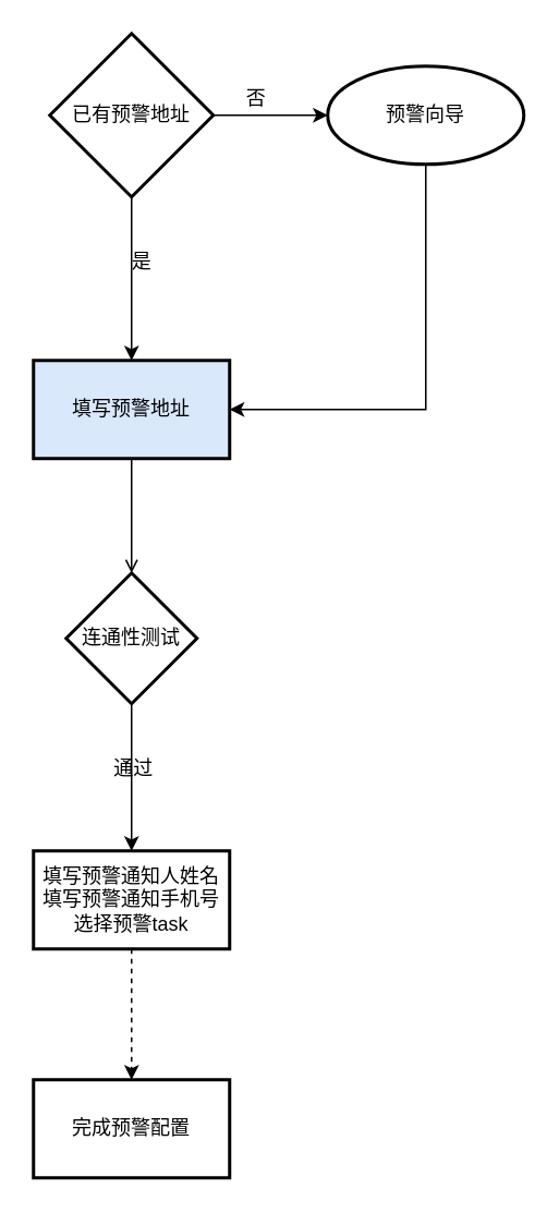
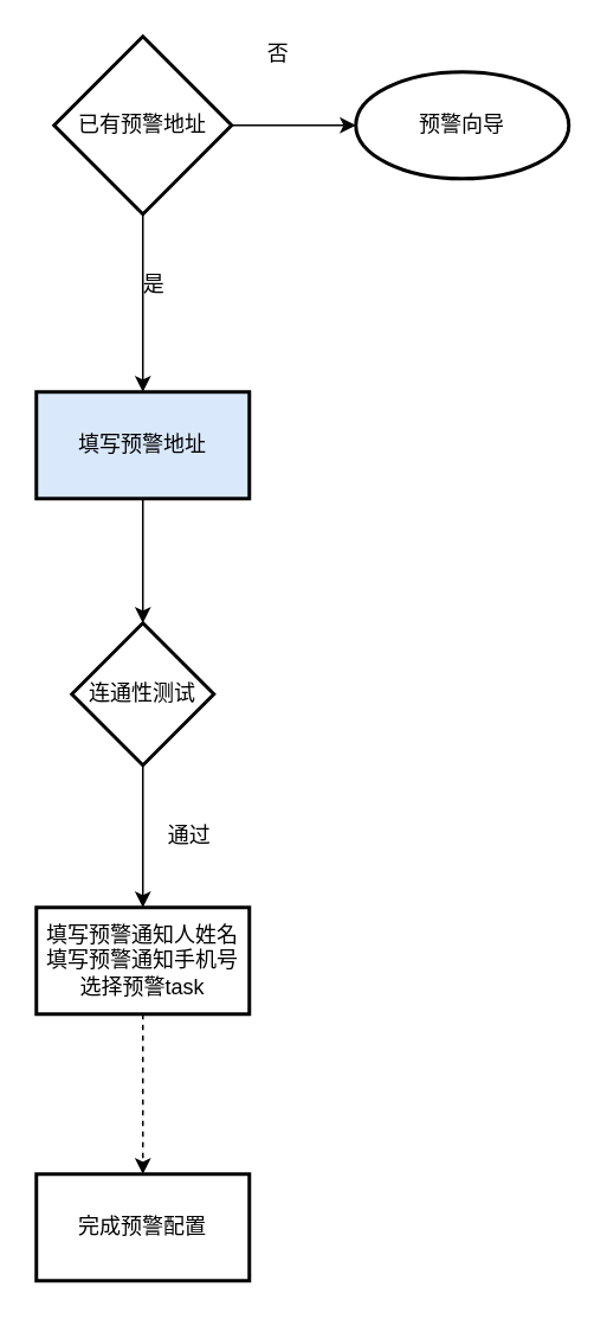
- <mxCell id="10" value="否" style="text;html=1;align=center;verticalAlign=middle;resizable=0;points=[];autosize=1;strokeColor=none;fillColor=none;" vertex="1" parent="1"><mxGeometry x="136" y="45" width="40" height="30" as="geometry" /></mxCell>
+ <mxCell id="10" value="否" style="text;html=1;align=center;verticalAlign=middle;resizable=0;points=[];autosize=1;strokeColor=none;fillColor=none;" vertex="1" parent="1"><mxGeometry x="136" y="15" width="40" height="30" as="geometry" /></mxCell>
- <mxCell id="8" style="edgeStyle=orthogonalEdgeStyle;rounded=0;orthogonalLoop=1;jettySize=auto;html=1;entryX=1;entryY=0.5;entryDx=0;entryDy=0;" edge="1" parent="1" source="9" target="6"><mxGeometry relative="1" as="geometry"><mxPoint x="260" y="270" as="targetPoint" /><Array as="points"><mxPoint x="260" y="250" /></Array></mxGeometry></mxCell>
- <mxCell id="5" value="" style="edgeStyle=orthogonalEdgeStyle;rounded=0;orthogonalLoop=1;jettySize=auto;html=1;endArrow=open;" edge="1" parent="1" source="6" target="12"><mxGeometry relative="1" as="geometry" /></mxCell>
+ <mxCell id="5" value="" style="edgeStyle=orthogonalEdgeStyle;rounded=0;orthogonalLoop=1;jettySize=auto;html=1;" edge="1" parent="1" source="6" target="12"><mxGeometry relative="1" as="geometry" /></mxCell>
- <mxCell id="15" value="通过" style="text;html=1;align=center;verticalAlign=middle;resizable=0;points=[];autosize=1;strokeColor=none;fillColor=none;" vertex="1" parent="1"><mxGeometry x="56" y="455" width="50" height="30" as="geometry" /></mxCell>
+ <mxCell id="15" value="通过" style="text;html=1;align=center;verticalAlign=middle;resizable=0;points=[];autosize=1;strokeColor=none;fillColor=none;" vertex="1" parent="1"><mxGeometry x="81" y="455" width="50" height="30" as="geometry" /></mxCell>
- <mxCell id="14" value="填写预警通知人姓名&lt;br&gt;填写预警通知手机号&lt;br&gt;选择预警task" style="whiteSpace=wrap;html=1;strokeWidth=2;" vertex="1" parent="1"><mxGeometry x="20" y="520" width="120" height="60" as="geometry" /></mxCell>
+ <mxCell id="14" value="填写预警通知人姓名&lt;br&gt;填写预警通知手机号&lt;br&gt;选择预警task" style="whiteSpace=wrap;html=1;strokeWidth=2;" vertex="1" parent="1"><mxGeometry x="20" y="510" width="120" height="60" as="geometry" /></mxCell>
